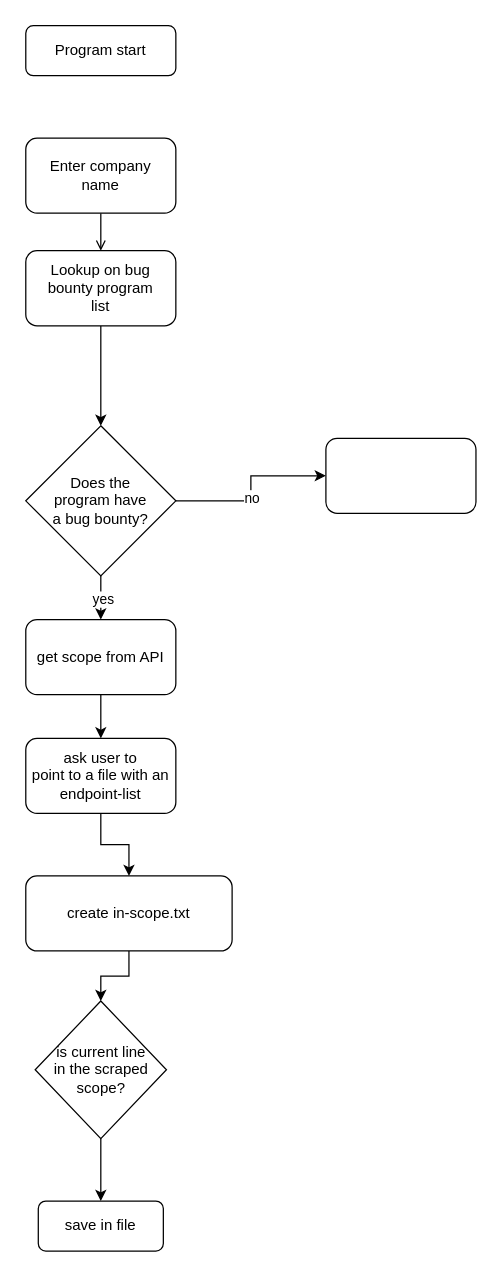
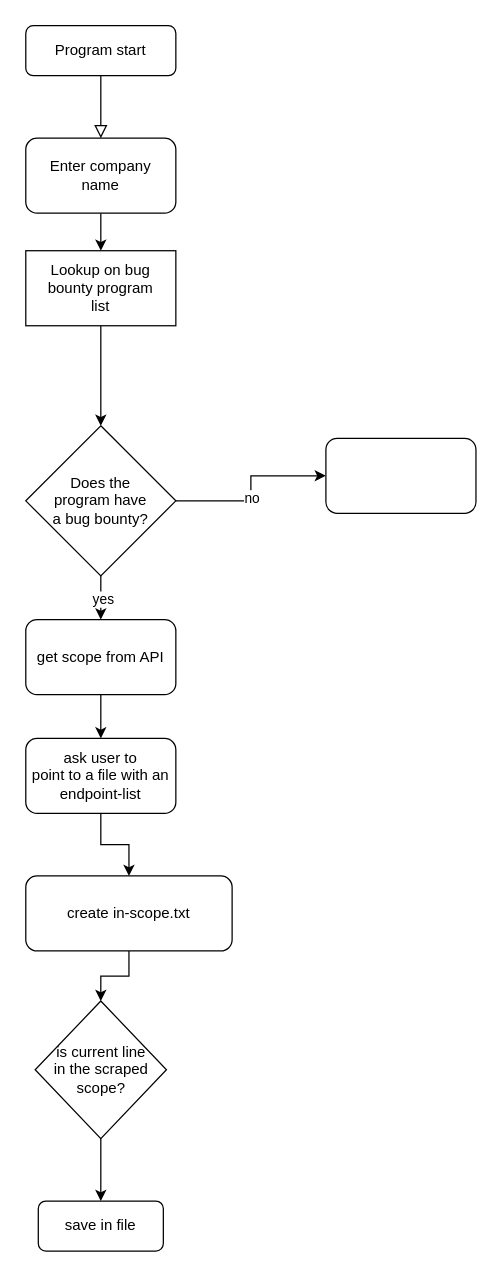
+ <mxCell id="2" value="" style="rounded=0;html=1;jettySize=auto;orthogonalLoop=1;fontSize=11;endArrow=block;endFill=0;endSize=8;strokeWidth=1;shadow=0;labelBackgroundColor=none;edgeStyle=orthogonalEdgeStyle;entryX=0.5;entryY=0;entryDx=0;entryDy=0;" parent="1" source="3" target="5" edge="1"><mxGeometry relative="1" as="geometry"><mxPoint x="80" y="110" as="targetPoint" /></mxGeometry></mxCell>
- <mxCell id="4" style="edgeStyle=orthogonalEdgeStyle;rounded=0;orthogonalLoop=1;jettySize=auto;html=1;exitX=0.5;exitY=1;exitDx=0;exitDy=0;entryX=0.5;entryY=0;entryDx=0;entryDy=0;endArrow=open;" edge="1" parent="1" source="5" target="7"><mxGeometry relative="1" as="geometry" /></mxCell>
+ <mxCell id="4" style="edgeStyle=orthogonalEdgeStyle;rounded=0;orthogonalLoop=1;jettySize=auto;html=1;exitX=0.5;exitY=1;exitDx=0;exitDy=0;entryX=0.5;entryY=0;entryDx=0;entryDy=0;" edge="1" parent="1" source="5" target="7"><mxGeometry relative="1" as="geometry" /></mxCell>
- <mxCell id="7" value="Lookup on bug bounty program&lt;br&gt;list" style="rounded=1;whiteSpace=wrap;html=1;" vertex="1" parent="1"><mxGeometry x="20" y="200" width="120" height="60" as="geometry" /></mxCell>
+ <mxCell id="7" value="Lookup on bug bounty program&lt;br&gt;list" style="whiteSpace=wrap;html=1;rounded=0;" vertex="1" parent="1"><mxGeometry x="20" y="200" width="120" height="60" as="geometry" /></mxCell>
